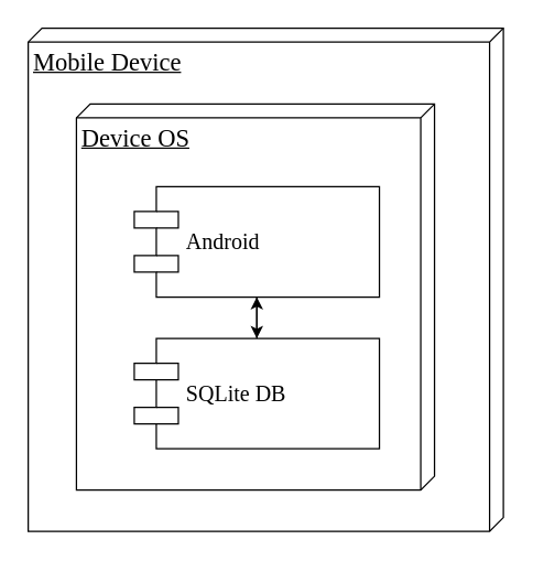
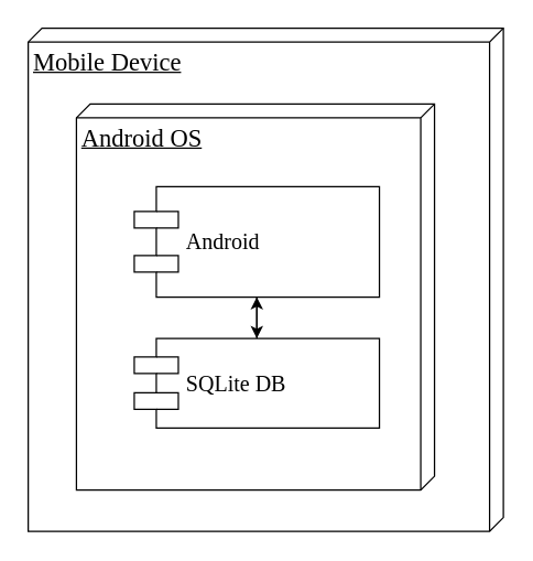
- <mxCell id="3" value="&lt;font style=&quot;font-size: 18px&quot;&gt;Device OS&lt;/font&gt;" style="verticalAlign=top;align=left;spacingTop=8;spacingLeft=2;spacingRight=12;shape=cube;size=10;direction=south;fontStyle=4;html=1;rounded=0;shadow=0;comic=0;labelBackgroundColor=none;strokeColor=#000000;strokeWidth=1;fillColor=#ffffff;fontFamily=Verdana;fontSize=12;fontColor=#000000;" parent="1" vertex="1"><mxGeometry x="55" y="75" width="260" height="280" as="geometry" /></mxCell>
+ <mxCell id="3" value="&lt;font style=&quot;font-size: 18px&quot;&gt;Android OS&lt;/font&gt;" style="verticalAlign=top;align=left;spacingTop=8;spacingLeft=2;spacingRight=12;shape=cube;size=10;direction=south;fontStyle=4;html=1;rounded=0;shadow=0;comic=0;labelBackgroundColor=none;strokeColor=#000000;strokeWidth=1;fillColor=#ffffff;fontFamily=Verdana;fontSize=12;fontColor=#000000;" parent="1" vertex="1"><mxGeometry x="55" y="75" width="260" height="280" as="geometry" /></mxCell>
- <mxCell id="7" value="&lt;font style=&quot;font-size: 16px&quot;&gt;SQLite DB&lt;/font&gt;" style="shape=component;align=left;spacingLeft=36;rounded=0;shadow=0;comic=0;labelBackgroundColor=none;strokeColor=#000000;strokeWidth=1;fillColor=#ffffff;fontFamily=Verdana;fontSize=12;fontColor=#000000;html=1;" vertex="1" parent="1"><mxGeometry x="97" y="245" width="178" height="80" as="geometry" /></mxCell>
+ <mxCell id="7" value="&lt;font style=&quot;font-size: 16px&quot;&gt;SQLite DB&lt;/font&gt;" style="shape=component;align=left;spacingLeft=36;rounded=0;shadow=0;comic=0;labelBackgroundColor=none;strokeColor=#000000;strokeWidth=1;fillColor=#ffffff;fontFamily=Verdana;fontSize=12;fontColor=#000000;html=1;" vertex="1" parent="1"><mxGeometry x="97" y="245" width="178" height="65" as="geometry" /></mxCell>
